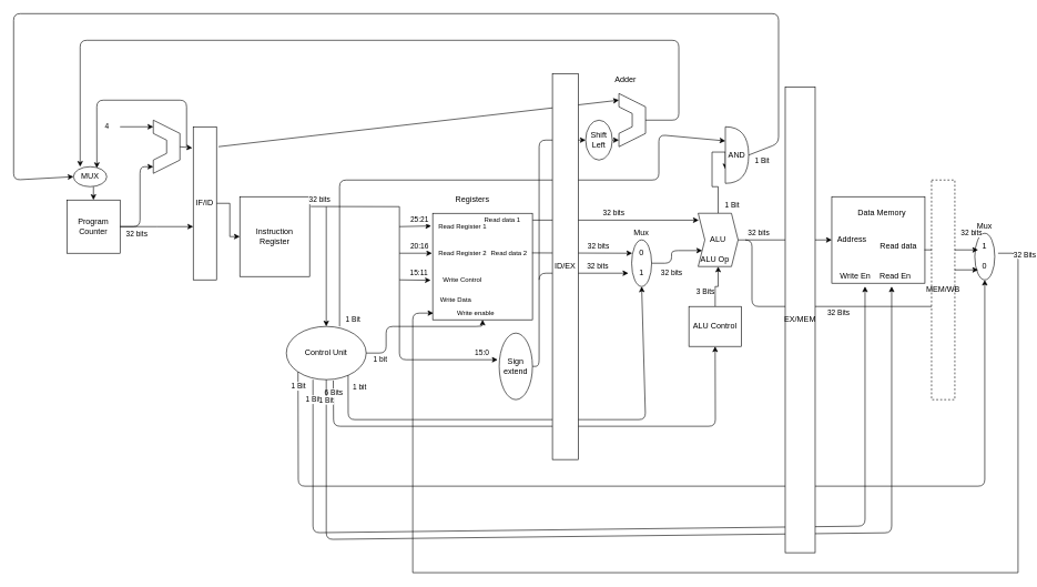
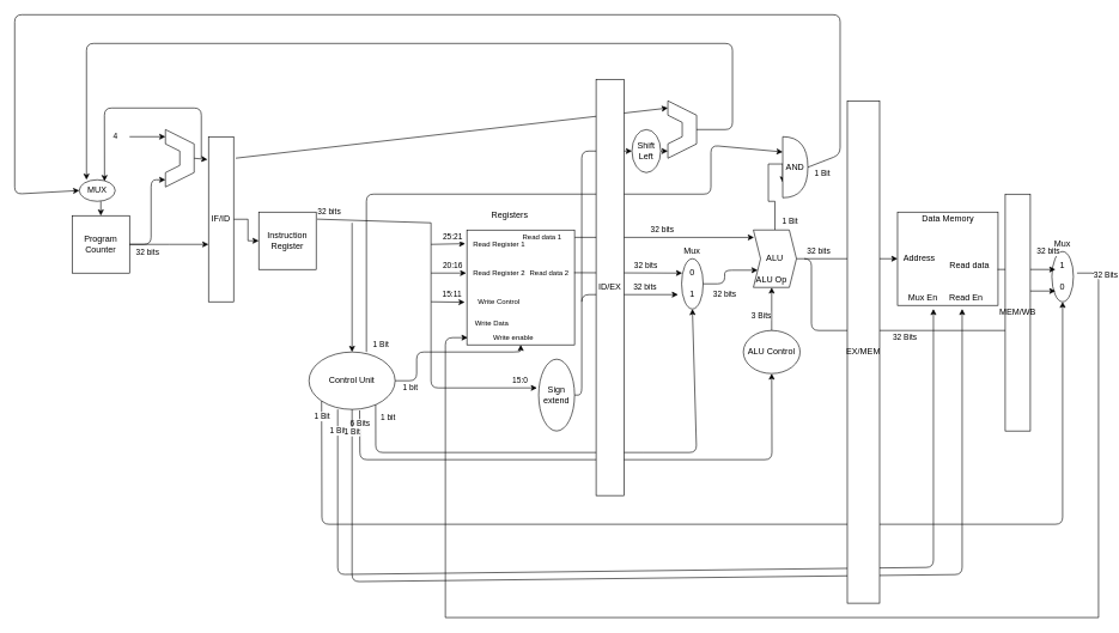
- <mxCell id="67" value="Adder" style="text;html=1;strokeColor=none;fillColor=none;align=center;verticalAlign=middle;whiteSpace=wrap;rounded=0;" parent="1" vertex="1"><mxGeometry x="920" y="110" width="40" height="20" as="geometry" /></mxCell>
- <mxCell id="48" value="Data Memory" style="text;html=1;resizable=0;autosize=1;align=center;verticalAlign=middle;points=[];fillColor=none;strokeColor=none;rounded=0;" parent="1" vertex="1"><mxGeometry x="1280" y="310" width="90" height="20" as="geometry" /></mxCell>
+ <mxCell id="48" value="Data Memory" style="text;html=1;resizable=0;autosize=1;align=center;verticalAlign=middle;points=[];fillColor=none;strokeColor=none;rounded=0;" parent="1" vertex="1"><mxGeometry x="1275" y="295" width="90" height="20" as="geometry" /></mxCell>
- <mxCell id="4" value="Instruction Register" style="whiteSpace=wrap;html=1;aspect=fixed;" parent="1" vertex="1"><mxGeometry x="360" y="295" width="105" height="120" as="geometry" /></mxCell>
+ <mxCell id="4" value="Instruction Register" style="whiteSpace=wrap;html=1;aspect=fixed;" parent="1" vertex="1"><mxGeometry x="360" y="295" width="80" height="80" as="geometry" /></mxCell>
- <mxCell id="78" value="Write En" style="text;html=1;resizable=0;autosize=1;align=center;verticalAlign=middle;points=[];fillColor=none;strokeColor=none;rounded=0;" parent="1" vertex="1"><mxGeometry x="1255" y="405" width="60" height="20" as="geometry" /></mxCell>
+ <mxCell id="78" value="Mux En" style="text;html=1;resizable=0;autosize=1;align=center;verticalAlign=middle;points=[];fillColor=none;strokeColor=none;rounded=0;" parent="1" vertex="1"><mxGeometry x="1255" y="405" width="60" height="20" as="geometry" /></mxCell>
- <mxCell id="71" value="3 Bits" style="edgeStyle=orthogonalEdgeStyle;rounded=0;orthogonalLoop=1;jettySize=auto;html=1;" parent="1" source="72" target="30" edge="1"><mxGeometry x="-0.333" y="15" relative="1" as="geometry"><mxPoint as="offset" /></mxGeometry></mxCell>
+ <mxCell id="71" value="3 Bits" style="edgeStyle=orthogonalEdgeStyle;rounded=0;orthogonalLoop=1;jettySize=auto;html=1;" parent="1" source="72" target="38" edge="1"><mxGeometry x="-0.333" y="15" relative="1" as="geometry"><mxPoint as="offset" /></mxGeometry></mxCell>
- <mxCell id="98" value="MEM/WB" style="rounded=0;whiteSpace=wrap;html=1;dashed=1;" vertex="1" parent="1"><mxGeometry x="1400" y="270" width="35" height="330" as="geometry" /></mxCell>
+ <mxCell id="98" value="MEM/WB" style="rounded=0;whiteSpace=wrap;html=1;" vertex="1" parent="1"><mxGeometry x="1400" y="270" width="35" height="330" as="geometry" /></mxCell>
- <mxCell id="97" value="EX/MEM" style="rounded=0;whiteSpace=wrap;html=1;" vertex="1" parent="1"><mxGeometry x="1180" y="130" width="45" height="700" as="geometry" /></mxCell>
+ <mxCell id="97" value="EX/MEM" style="rounded=0;whiteSpace=wrap;html=1;" vertex="1" parent="1"><mxGeometry x="1180" width="45" height="700" as="geometry" y="140" /></mxCell>
- <mxCell id="72" value="ALU Control" style="whiteSpace=wrap;html=1;rounded=0;" parent="1" vertex="1"><mxGeometry x="1035.16" y="460" width="79" height="60" as="geometry" /></mxCell>
+ <mxCell id="72" value="ALU Control" style="ellipse;whiteSpace=wrap;html=1;" parent="1" vertex="1"><mxGeometry x="1035.16" y="460" width="79" height="60" as="geometry" /></mxCell>
